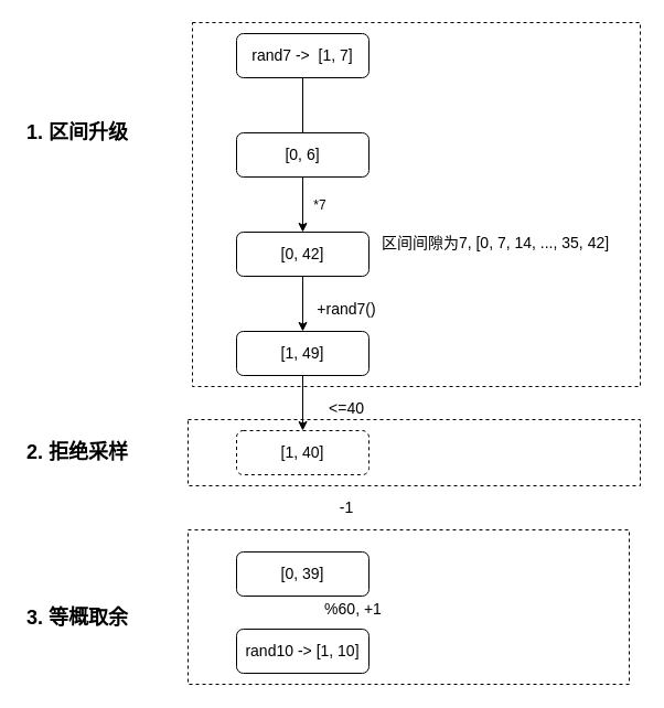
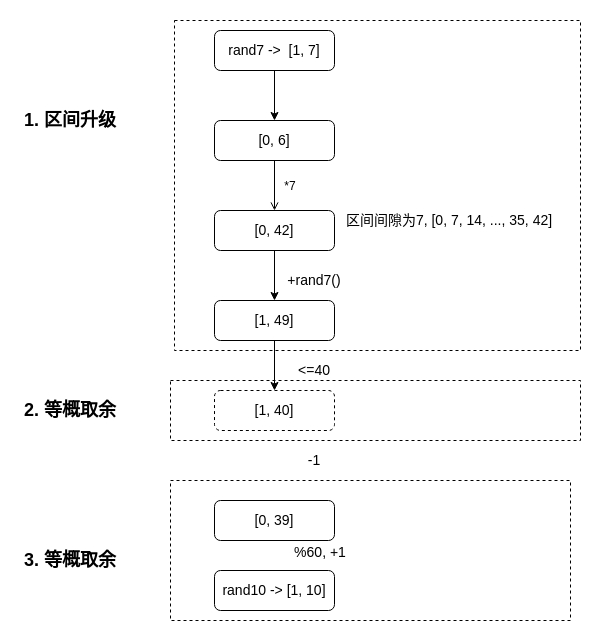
- <mxCell id="5" style="edgeStyle=orthogonalEdgeStyle;rounded=0;orthogonalLoop=1;jettySize=auto;html=1;exitX=0.5;exitY=1;exitDx=0;exitDy=0;entryX=0.5;entryY=0;entryDx=0;entryDy=0;endArrow=none;" edge="1" parent="1" source="6" target="8"><mxGeometry relative="1" as="geometry" /></mxCell>
+ <mxCell id="5" style="edgeStyle=orthogonalEdgeStyle;rounded=0;orthogonalLoop=1;jettySize=auto;html=1;exitX=0.5;exitY=1;exitDx=0;exitDy=0;entryX=0.5;entryY=0;entryDx=0;entryDy=0;" edge="1" parent="1" source="6" target="8"><mxGeometry relative="1" as="geometry" /></mxCell>
- <mxCell id="7" style="edgeStyle=orthogonalEdgeStyle;rounded=0;orthogonalLoop=1;jettySize=auto;html=1;exitX=0.5;exitY=1;exitDx=0;exitDy=0;" edge="1" parent="1" source="8" target="10"><mxGeometry relative="1" as="geometry" /></mxCell>
+ <mxCell id="7" style="edgeStyle=orthogonalEdgeStyle;rounded=0;orthogonalLoop=1;jettySize=auto;html=1;exitX=0.5;exitY=1;exitDx=0;exitDy=0;endArrow=open;" edge="1" parent="1" source="8" target="10"><mxGeometry relative="1" as="geometry" /></mxCell>
- <mxCell id="18" value="&lt;b&gt;&lt;font style=&quot;font-size: 18px&quot;&gt;2. 拒绝采样&lt;/font&gt;&lt;/b&gt;" style="text;html=1;strokeColor=none;fillColor=none;align=center;verticalAlign=middle;whiteSpace=wrap;rounded=0;dashed=1;" vertex="1" parent="1"><mxGeometry x="20" y="400" width="100" height="20" as="geometry" /></mxCell>
+ <mxCell id="18" value="&lt;b&gt;&lt;font style=&quot;font-size: 18px&quot;&gt;2. 等概取余&lt;/font&gt;&lt;/b&gt;" style="text;html=1;strokeColor=none;fillColor=none;align=center;verticalAlign=middle;whiteSpace=wrap;rounded=0;dashed=1;" vertex="1" parent="1"><mxGeometry x="20" y="400" width="100" height="20" as="geometry" /></mxCell>
